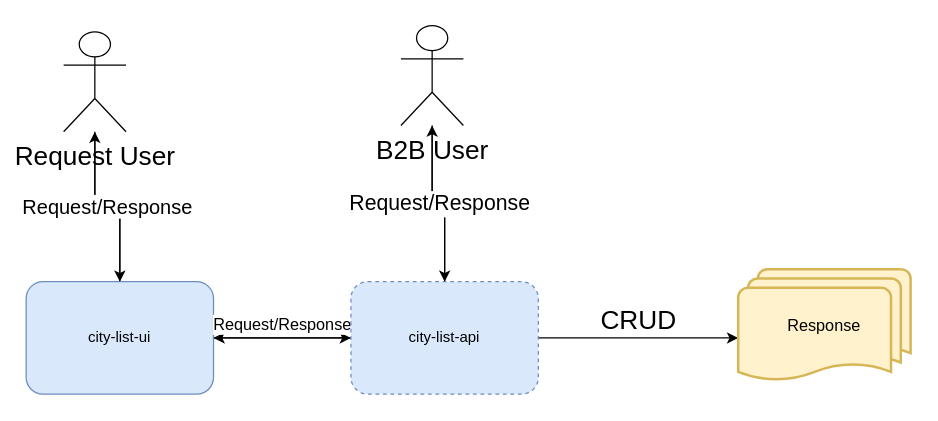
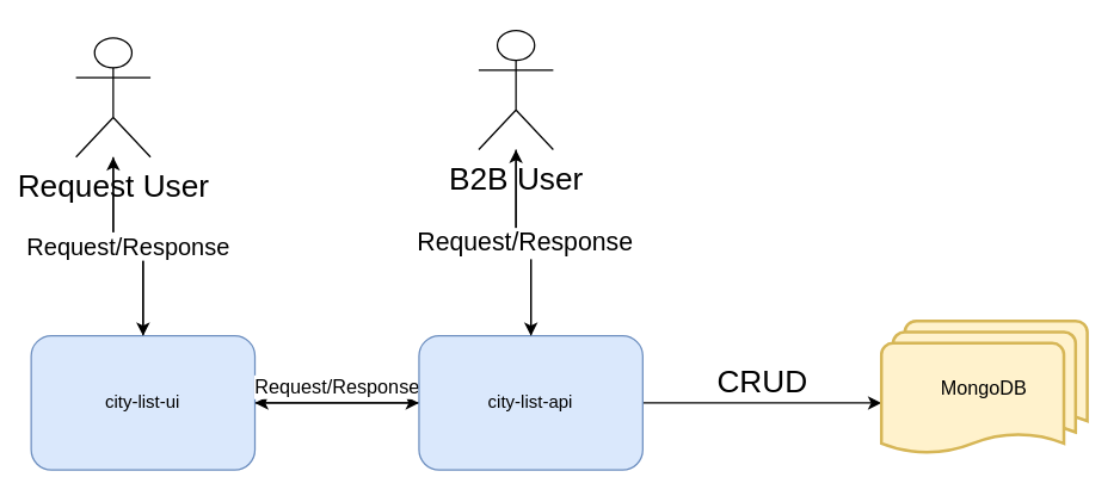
- <mxCell id="9" value="Response" style="strokeWidth=2;html=1;shape=mxgraph.flowchart.multi-document;whiteSpace=wrap;fontSize=13;fillColor=#fff2cc;strokeColor=#d6b656;" vertex="1" parent="1"><mxGeometry x="590" y="215" width="138" height="90" as="geometry" /></mxCell>
+ <mxCell id="9" value="MongoDB" style="strokeWidth=2;html=1;shape=mxgraph.flowchart.multi-document;whiteSpace=wrap;fontSize=13;fillColor=#fff2cc;strokeColor=#d6b656;" vertex="1" parent="1"><mxGeometry x="590" y="215" width="138" height="90" as="geometry" /></mxCell>
- <mxCell id="8" value="city-list-api" style="rounded=1;whiteSpace=wrap;html=1;fillColor=#DAE8FC;strokeColor=#6c8ebf;dashed=1;" vertex="1" parent="1"><mxGeometry x="280" y="225" width="150" height="90" as="geometry" /></mxCell>
+ <mxCell id="8" value="city-list-api" style="rounded=1;whiteSpace=wrap;html=1;fillColor=#DAE8FC;strokeColor=#6c8ebf;" vertex="1" parent="1"><mxGeometry x="280" y="225" width="150" height="90" as="geometry" /></mxCell>
